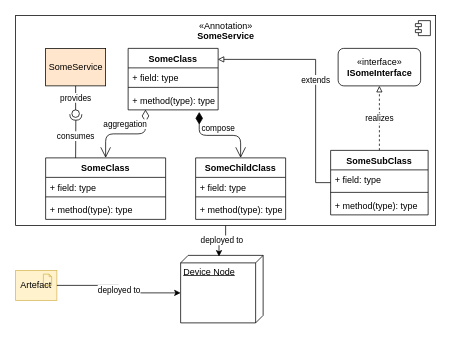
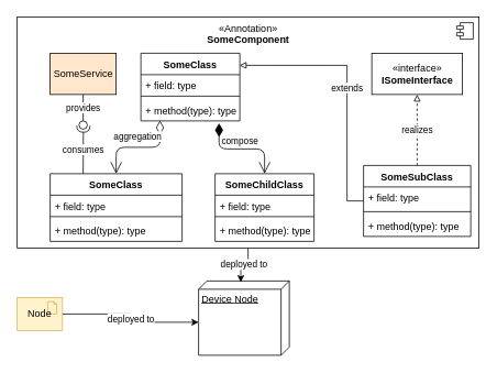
- <mxCell id="4" value="«Annotation»&lt;br&gt;&lt;b&gt;SomeService&lt;/b&gt;" style="html=1;dropTarget=0;verticalAlign=top;container=1;collapsible=0;" vertex="1" parent="1"><mxGeometry x="20" y="20" width="560" height="280" as="geometry" /></mxCell>
+ <mxCell id="4" value="«Annotation»&lt;br&gt;&lt;b&gt;SomeComponent&lt;/b&gt;" style="html=1;dropTarget=0;verticalAlign=top;container=1;collapsible=0;" vertex="1" parent="1"><mxGeometry x="20" y="20" width="560" height="280" as="geometry" /></mxCell>
- <mxCell id="6" value="«interface»&lt;br&gt;&lt;b&gt;ISomeInterface&lt;/b&gt;" style="html=1;recursiveResize=0;rounded=1;" vertex="1" parent="1"><mxGeometry x="450" y="64" width="110" height="50" as="geometry" /></mxCell>
+ <mxCell id="6" value="«interface»&lt;br&gt;&lt;b&gt;ISomeInterface&lt;/b&gt;" style="html=1;recursiveResize=0;" vertex="1" parent="1"><mxGeometry x="450" y="64" width="110" height="50" as="geometry" /></mxCell>
- <mxCell id="15" value="Artefact" style="html=1;outlineConnect=0;whiteSpace=wrap;fillColor=#fff2cc;shape=mxgraph.archimate.application;appType=artifact;strokeColor=#d6b656;" vertex="1" parent="1"><mxGeometry x="20" y="360" width="55" height="40" as="geometry" /></mxCell>
+ <mxCell id="15" value="Node" style="html=1;outlineConnect=0;whiteSpace=wrap;fillColor=#fff2cc;shape=mxgraph.archimate.application;appType=artifact;strokeColor=#d6b656;" vertex="1" parent="1"><mxGeometry x="20" y="360" width="55" height="40" as="geometry" /></mxCell>
